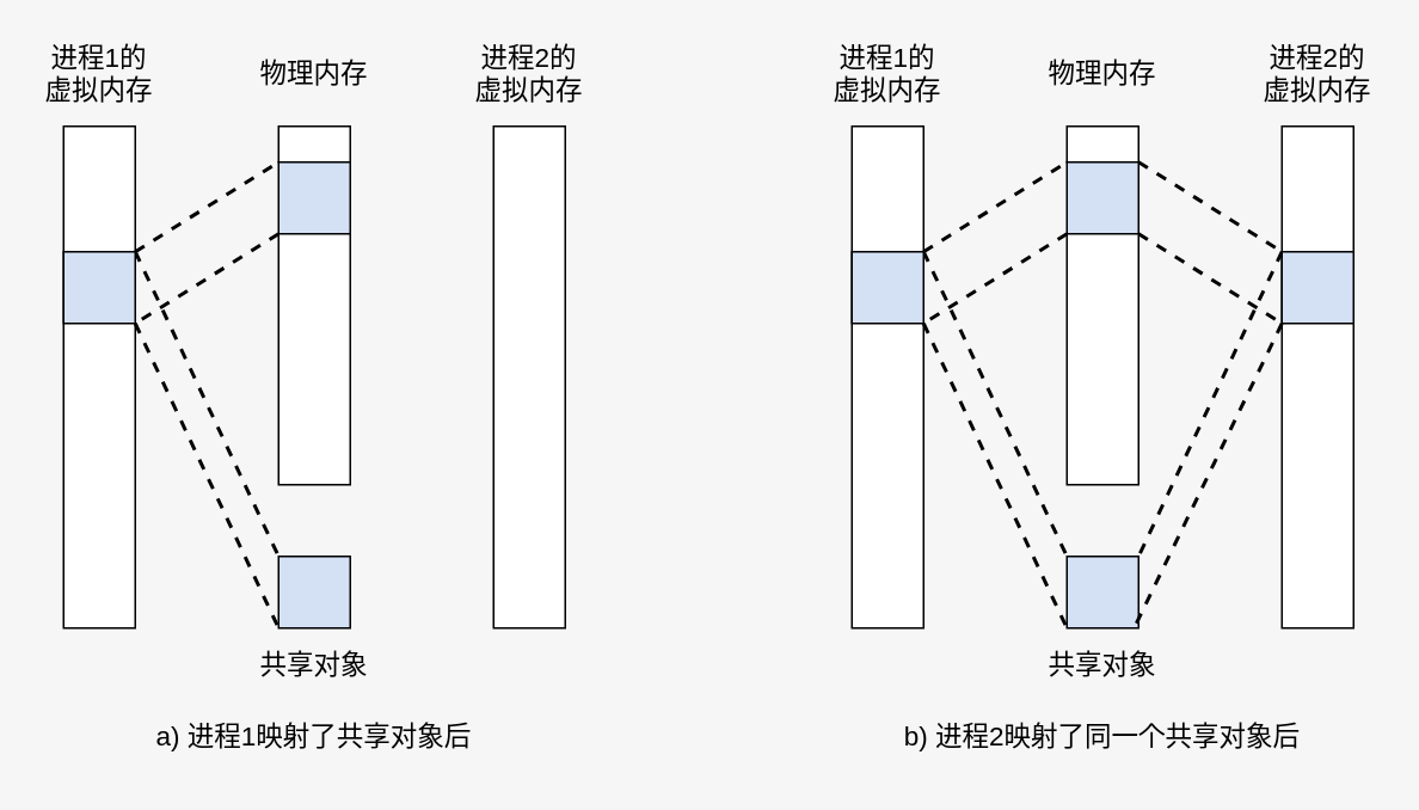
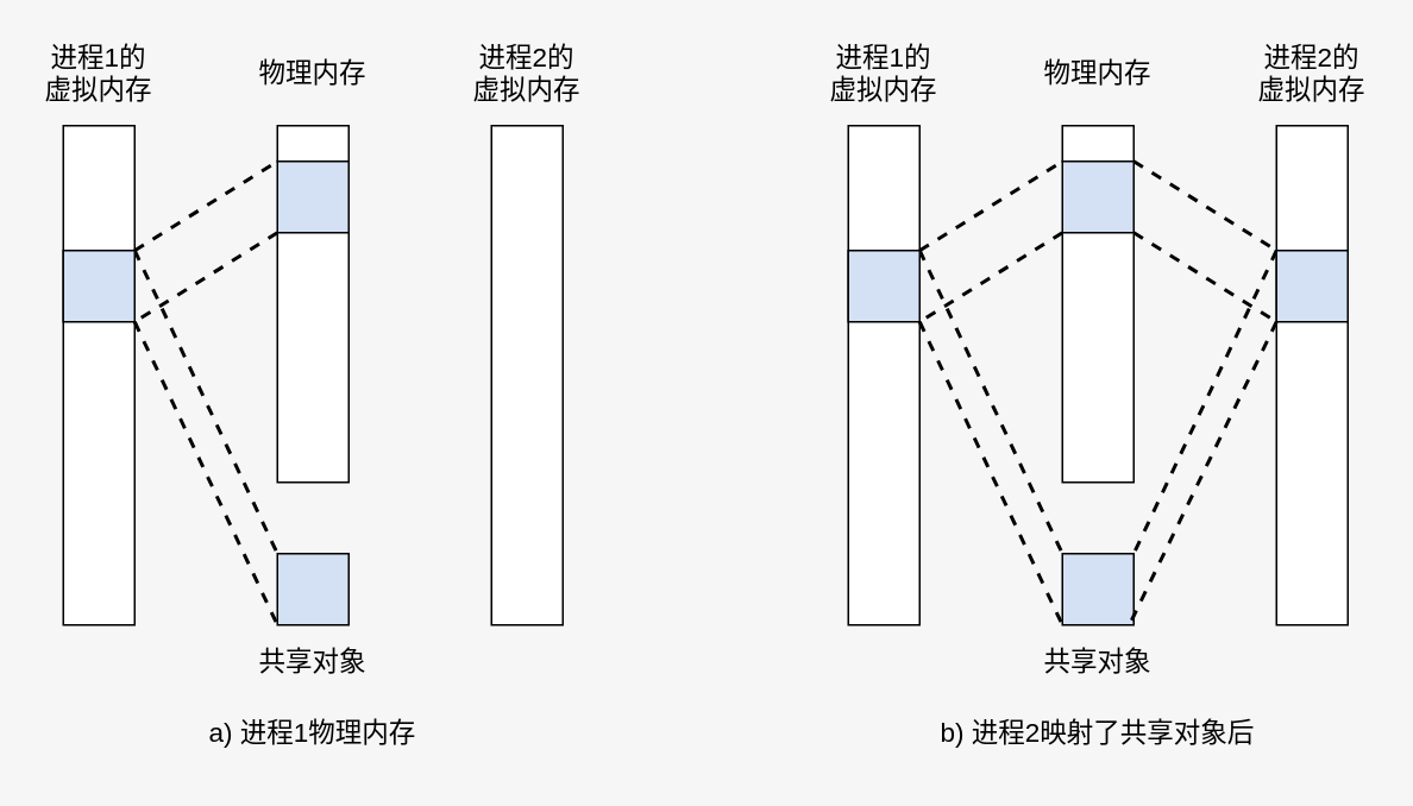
- <mxCell id="18" value="a) 进程1映射了共享对象后" style="text;html=1;strokeColor=none;fillColor=none;align=center;verticalAlign=middle;whiteSpace=wrap;rounded=0;fontSize=15;" vertex="1" parent="2"><mxGeometry x="60" y="370" width="190" height="40" as="geometry" /></mxCell>
+ <mxCell id="18" value="a) 进程1物理内存" style="text;html=1;strokeColor=none;fillColor=none;align=center;verticalAlign=middle;whiteSpace=wrap;rounded=0;fontSize=15;" vertex="1" parent="2"><mxGeometry x="60" y="370" width="190" height="40" as="geometry" /></mxCell>
- <mxCell id="37" value="b) 进程2映射了同一个共享对象后" style="text;html=1;strokeColor=none;fillColor=none;align=center;verticalAlign=middle;whiteSpace=wrap;rounded=0;fontSize=15;" vertex="1" parent="19"><mxGeometry x="40" y="370" width="230" height="40" as="geometry" /></mxCell>
+ <mxCell id="37" value="b) 进程2映射了共享对象后" style="text;html=1;strokeColor=none;fillColor=none;align=center;verticalAlign=middle;whiteSpace=wrap;rounded=0;fontSize=15;" vertex="1" parent="19"><mxGeometry x="40" y="370" width="230" height="40" as="geometry" /></mxCell>
